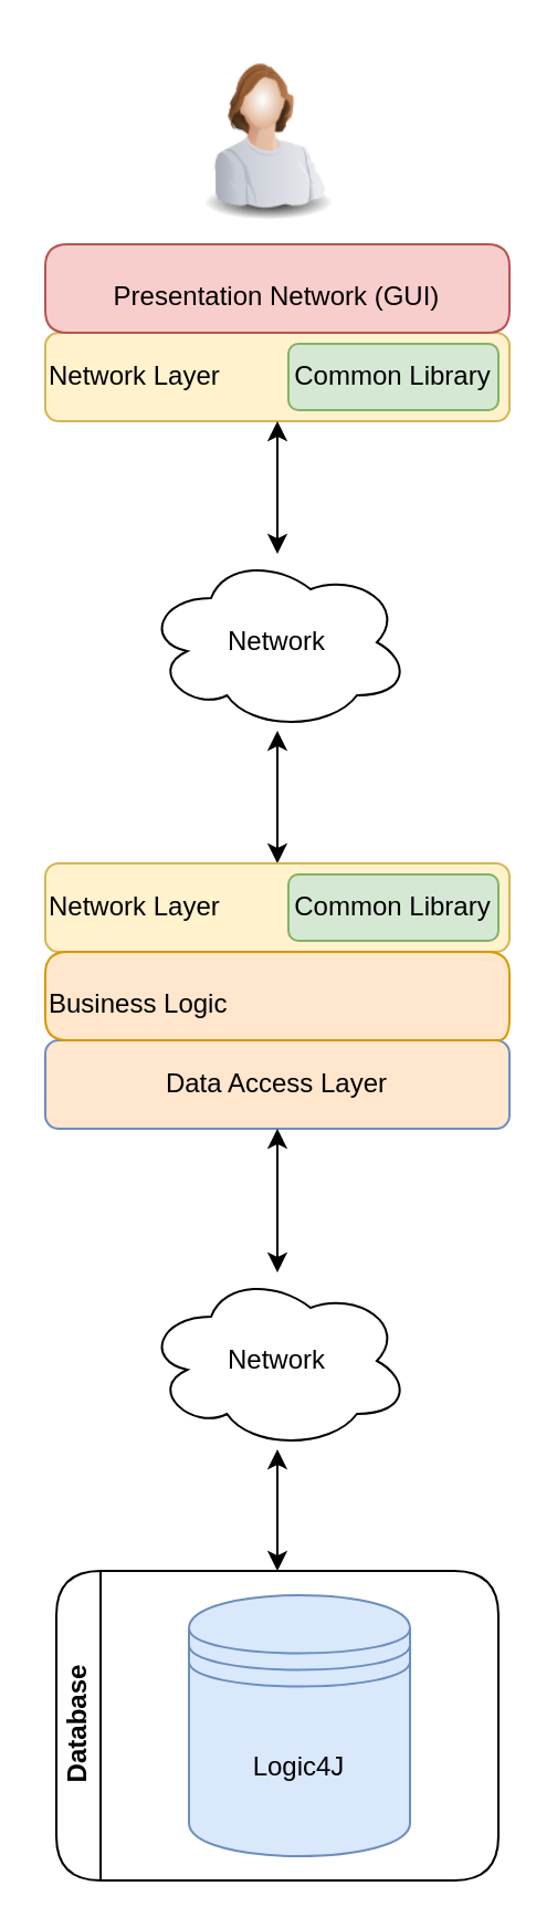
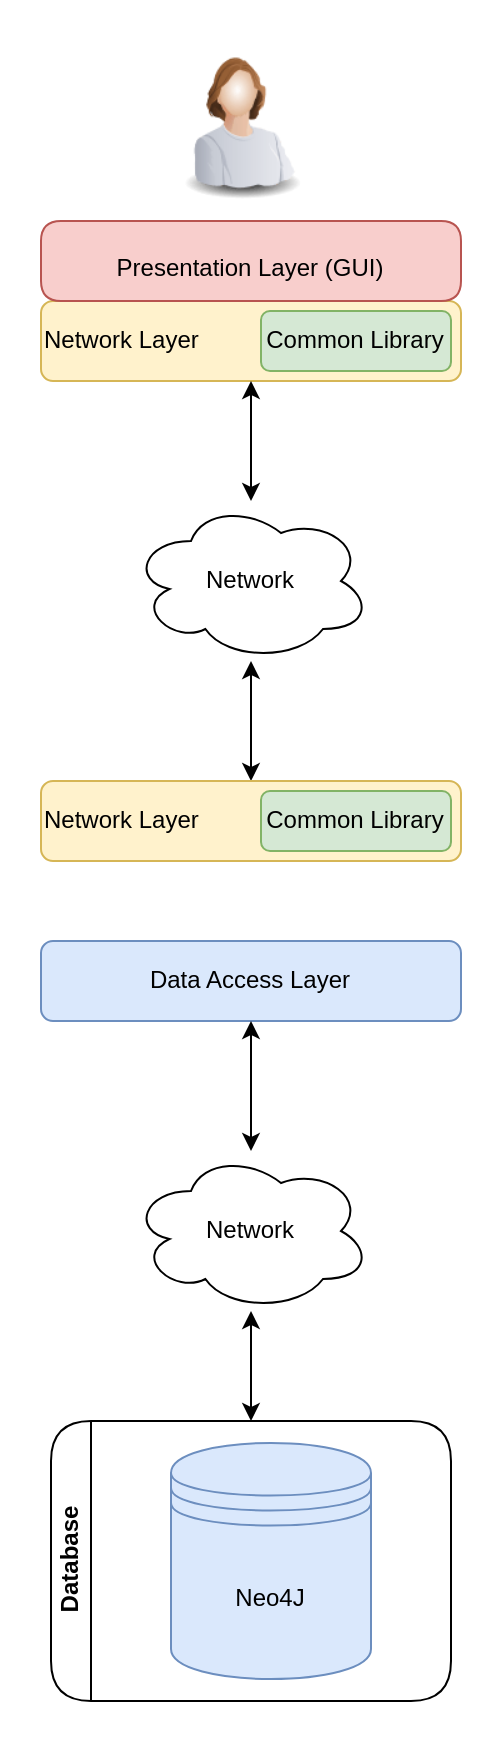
- <mxCell id="3" value="Presentation Network (GUI)" style="shape=corner;whiteSpace=wrap;rounded=1;shadow=0;glass=0;comic=0;startSize=20;fillColor=#f8cecc;dx=210;dy=80;strokeColor=#b85450;verticalAlign=top;labelPosition=center;verticalLabelPosition=middle;align=center;horizontal=1;html=1;spacingTop=10;" vertex="1" parent="1"><mxGeometry y="110" width="210" height="40" as="geometry" x="20" /></mxCell>
+ <mxCell id="3" value="Presentation Layer (GUI)" style="shape=corner;whiteSpace=wrap;rounded=1;shadow=0;glass=0;comic=0;startSize=20;fillColor=#f8cecc;dx=210;dy=80;strokeColor=#b85450;verticalAlign=top;labelPosition=center;verticalLabelPosition=middle;align=center;horizontal=1;html=1;spacingTop=10;" vertex="1" parent="1"><mxGeometry y="110" width="210" height="40" as="geometry" x="20" /></mxCell>
- <mxCell id="10" value="Business Logic" style="shape=corner;whiteSpace=wrap;rounded=1;shadow=0;glass=0;comic=0;startSize=20;fillColor=#ffe6cc;dx=200;dy=80;strokeColor=#d79b00;verticalAlign=top;labelPosition=center;verticalLabelPosition=middle;align=left;horizontal=1;html=1;spacingTop=10;" vertex="1" parent="1"><mxGeometry y="430" width="210" height="40" as="geometry" x="20" /></mxCell>
- <mxCell id="9" value="Data Access Layer" style="rounded=1;whiteSpace=wrap;html=1;imageAspect=1;fillColor=#ffe6cc;strokeColor=#6c8ebf;" vertex="1" parent="1"><mxGeometry y="470" width="210" height="40" as="geometry" x="20" /></mxCell>
+ <mxCell id="9" value="Data Access Layer" style="rounded=1;whiteSpace=wrap;html=1;imageAspect=1;fillColor=#dae8fc;strokeColor=#6c8ebf;" vertex="1" parent="1"><mxGeometry y="470" width="210" height="40" as="geometry" x="20" /></mxCell>
- <mxCell id="13" value="Logic4J" style="shape=datastore;whiteSpace=wrap;html=1;rounded=1;shadow=0;glass=0;comic=0;startSize=20;fillColor=#dae8fc;strokeColor=#6c8ebf;" vertex="1" parent="12"><mxGeometry x="60" y="11" width="100" height="118" as="geometry" /></mxCell>
+ <mxCell id="13" value="Neo4J" style="shape=datastore;whiteSpace=wrap;html=1;rounded=1;shadow=0;glass=0;comic=0;startSize=20;fillColor=#dae8fc;strokeColor=#6c8ebf;" vertex="1" parent="12"><mxGeometry x="60" y="11" width="100" height="118" as="geometry" /></mxCell>
